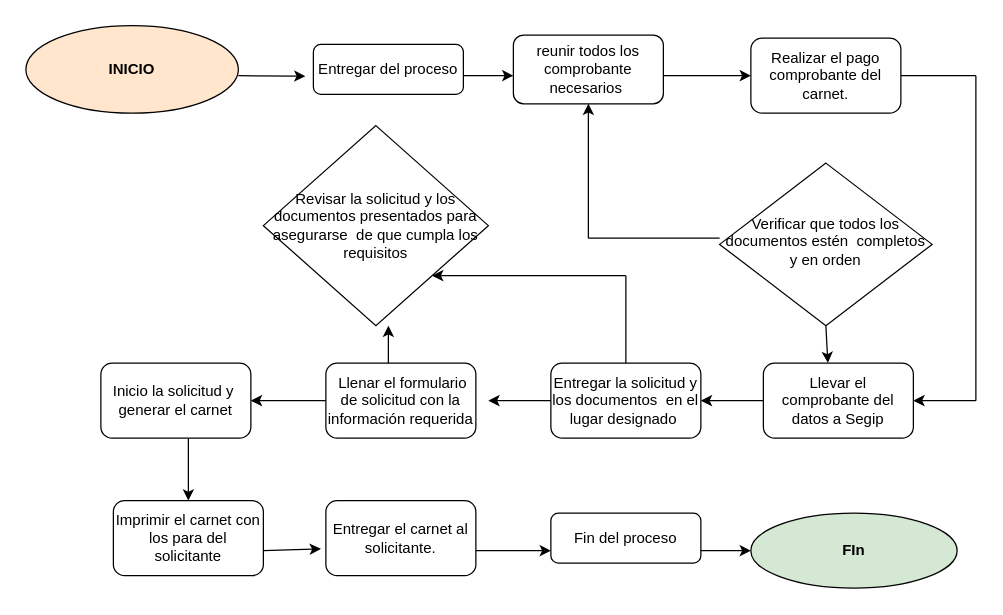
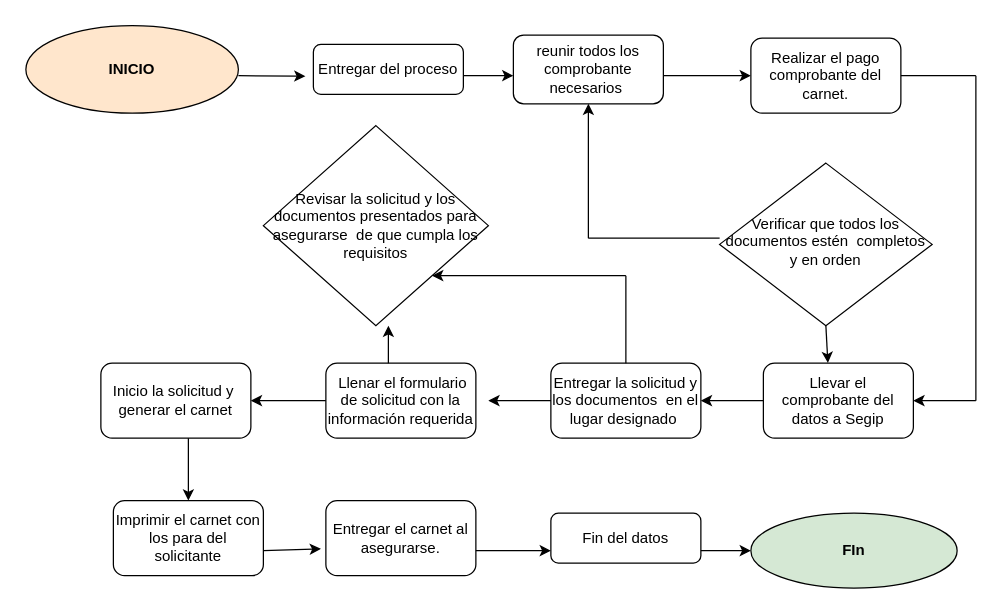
- <mxCell id="25" value="Entregar el carnet al solicitante." style="rounded=1;whiteSpace=wrap;html=1;" vertex="1" parent="1"><mxGeometry x="260" y="400" width="120" height="60" as="geometry" /></mxCell>
+ <mxCell id="25" value="Entregar el carnet al asegurarse." style="rounded=1;whiteSpace=wrap;html=1;" vertex="1" parent="1"><mxGeometry x="260" y="400" width="120" height="60" as="geometry" /></mxCell>
- <mxCell id="26" value="Fin del proceso" style="rounded=1;whiteSpace=wrap;html=1;" vertex="1" parent="1"><mxGeometry x="440" y="410" width="120" height="40" as="geometry" /></mxCell>
+ <mxCell id="26" value="Fin del datos" style="rounded=1;whiteSpace=wrap;html=1;" vertex="1" parent="1"><mxGeometry x="440" y="410" width="120" height="40" as="geometry" /></mxCell>
